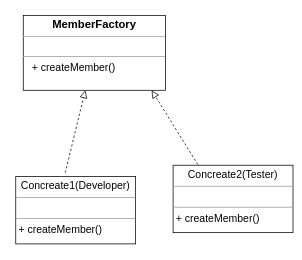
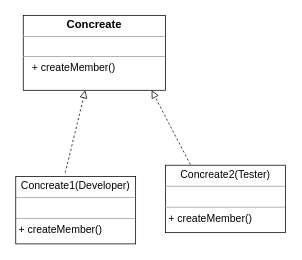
- <mxCell id="2" value="&lt;p style=&quot;margin: 0px ; margin-top: 4px ; text-align: center&quot;&gt;&lt;b&gt;&lt;font style=&quot;font-size: 15px&quot;&gt;MemberFactory&lt;/font&gt;&lt;/b&gt;&lt;/p&gt;&lt;hr size=&quot;1&quot;&gt;&lt;p style=&quot;margin: 0px ; margin-left: 4px&quot;&gt;&lt;br&gt;&lt;/p&gt;&lt;hr size=&quot;1&quot;&gt;&lt;p style=&quot;text-align: justify ; margin: 0px 0px 0px 4px&quot;&gt;&lt;font style=&quot;font-size: 14px&quot;&gt;&amp;nbsp; + createMember()&lt;/font&gt;&lt;/p&gt;" style="verticalAlign=top;align=left;overflow=fill;fontSize=12;fontFamily=Helvetica;html=1;" parent="1" vertex="1"><mxGeometry x="30" y="20" width="190" height="100" as="geometry" /></mxCell>
+ <mxCell id="2" value="&lt;p style=&quot;margin: 0px ; margin-top: 4px ; text-align: center&quot;&gt;&lt;b&gt;&lt;font style=&quot;font-size: 15px&quot;&gt;Concreate&lt;/font&gt;&lt;/b&gt;&lt;/p&gt;&lt;hr size=&quot;1&quot;&gt;&lt;p style=&quot;margin: 0px ; margin-left: 4px&quot;&gt;&lt;br&gt;&lt;/p&gt;&lt;hr size=&quot;1&quot;&gt;&lt;p style=&quot;text-align: justify ; margin: 0px 0px 0px 4px&quot;&gt;&lt;font style=&quot;font-size: 14px&quot;&gt;&amp;nbsp; + createMember()&lt;/font&gt;&lt;/p&gt;" style="verticalAlign=top;align=left;overflow=fill;fontSize=12;fontFamily=Helvetica;html=1;" parent="1" vertex="1"><mxGeometry x="30" y="20" width="190" height="100" as="geometry" /></mxCell>
- <mxCell id="4" value="&lt;p style=&quot;text-align: center ; margin: 4px 0px 0px ; font-size: 14px&quot;&gt;&lt;font style=&quot;font-size: 14px&quot;&gt;Concreate2(Tester)&lt;/font&gt;&lt;/p&gt;&lt;hr size=&quot;1&quot; style=&quot;text-align: justify ; font-size: 14px&quot;&gt;&lt;p style=&quot;text-align: justify ; margin: 0px 0px 0px 4px&quot;&gt;&lt;br&gt;&lt;/p&gt;&lt;hr size=&quot;1&quot; style=&quot;text-align: justify&quot;&gt;&lt;p style=&quot;text-align: justify ; margin: 0px 0px 0px 4px&quot;&gt;&lt;font style=&quot;font-size: 14px&quot;&gt;+ createMember()&lt;/font&gt;&lt;/p&gt;" style="verticalAlign=top;align=left;overflow=fill;fontSize=12;fontFamily=Helvetica;html=1;" parent="1" vertex="1"><mxGeometry x="230" y="220" width="160" height="90" as="geometry" /></mxCell>
+ <mxCell id="4" value="&lt;p style=&quot;text-align: center ; margin: 4px 0px 0px ; font-size: 14px&quot;&gt;&lt;font style=&quot;font-size: 14px&quot;&gt;Concreate2(Tester)&lt;/font&gt;&lt;/p&gt;&lt;hr size=&quot;1&quot; style=&quot;text-align: justify ; font-size: 14px&quot;&gt;&lt;p style=&quot;text-align: justify ; margin: 0px 0px 0px 4px&quot;&gt;&lt;br&gt;&lt;/p&gt;&lt;hr size=&quot;1&quot; style=&quot;text-align: justify&quot;&gt;&lt;p style=&quot;text-align: justify ; margin: 0px 0px 0px 4px&quot;&gt;&lt;font style=&quot;font-size: 14px&quot;&gt;+ createMember()&lt;/font&gt;&lt;/p&gt;" style="verticalAlign=top;align=left;overflow=fill;fontSize=12;fontFamily=Helvetica;html=1;" parent="1" vertex="1"><mxGeometry x="220" y="220" width="160" height="90" as="geometry" /></mxCell>
